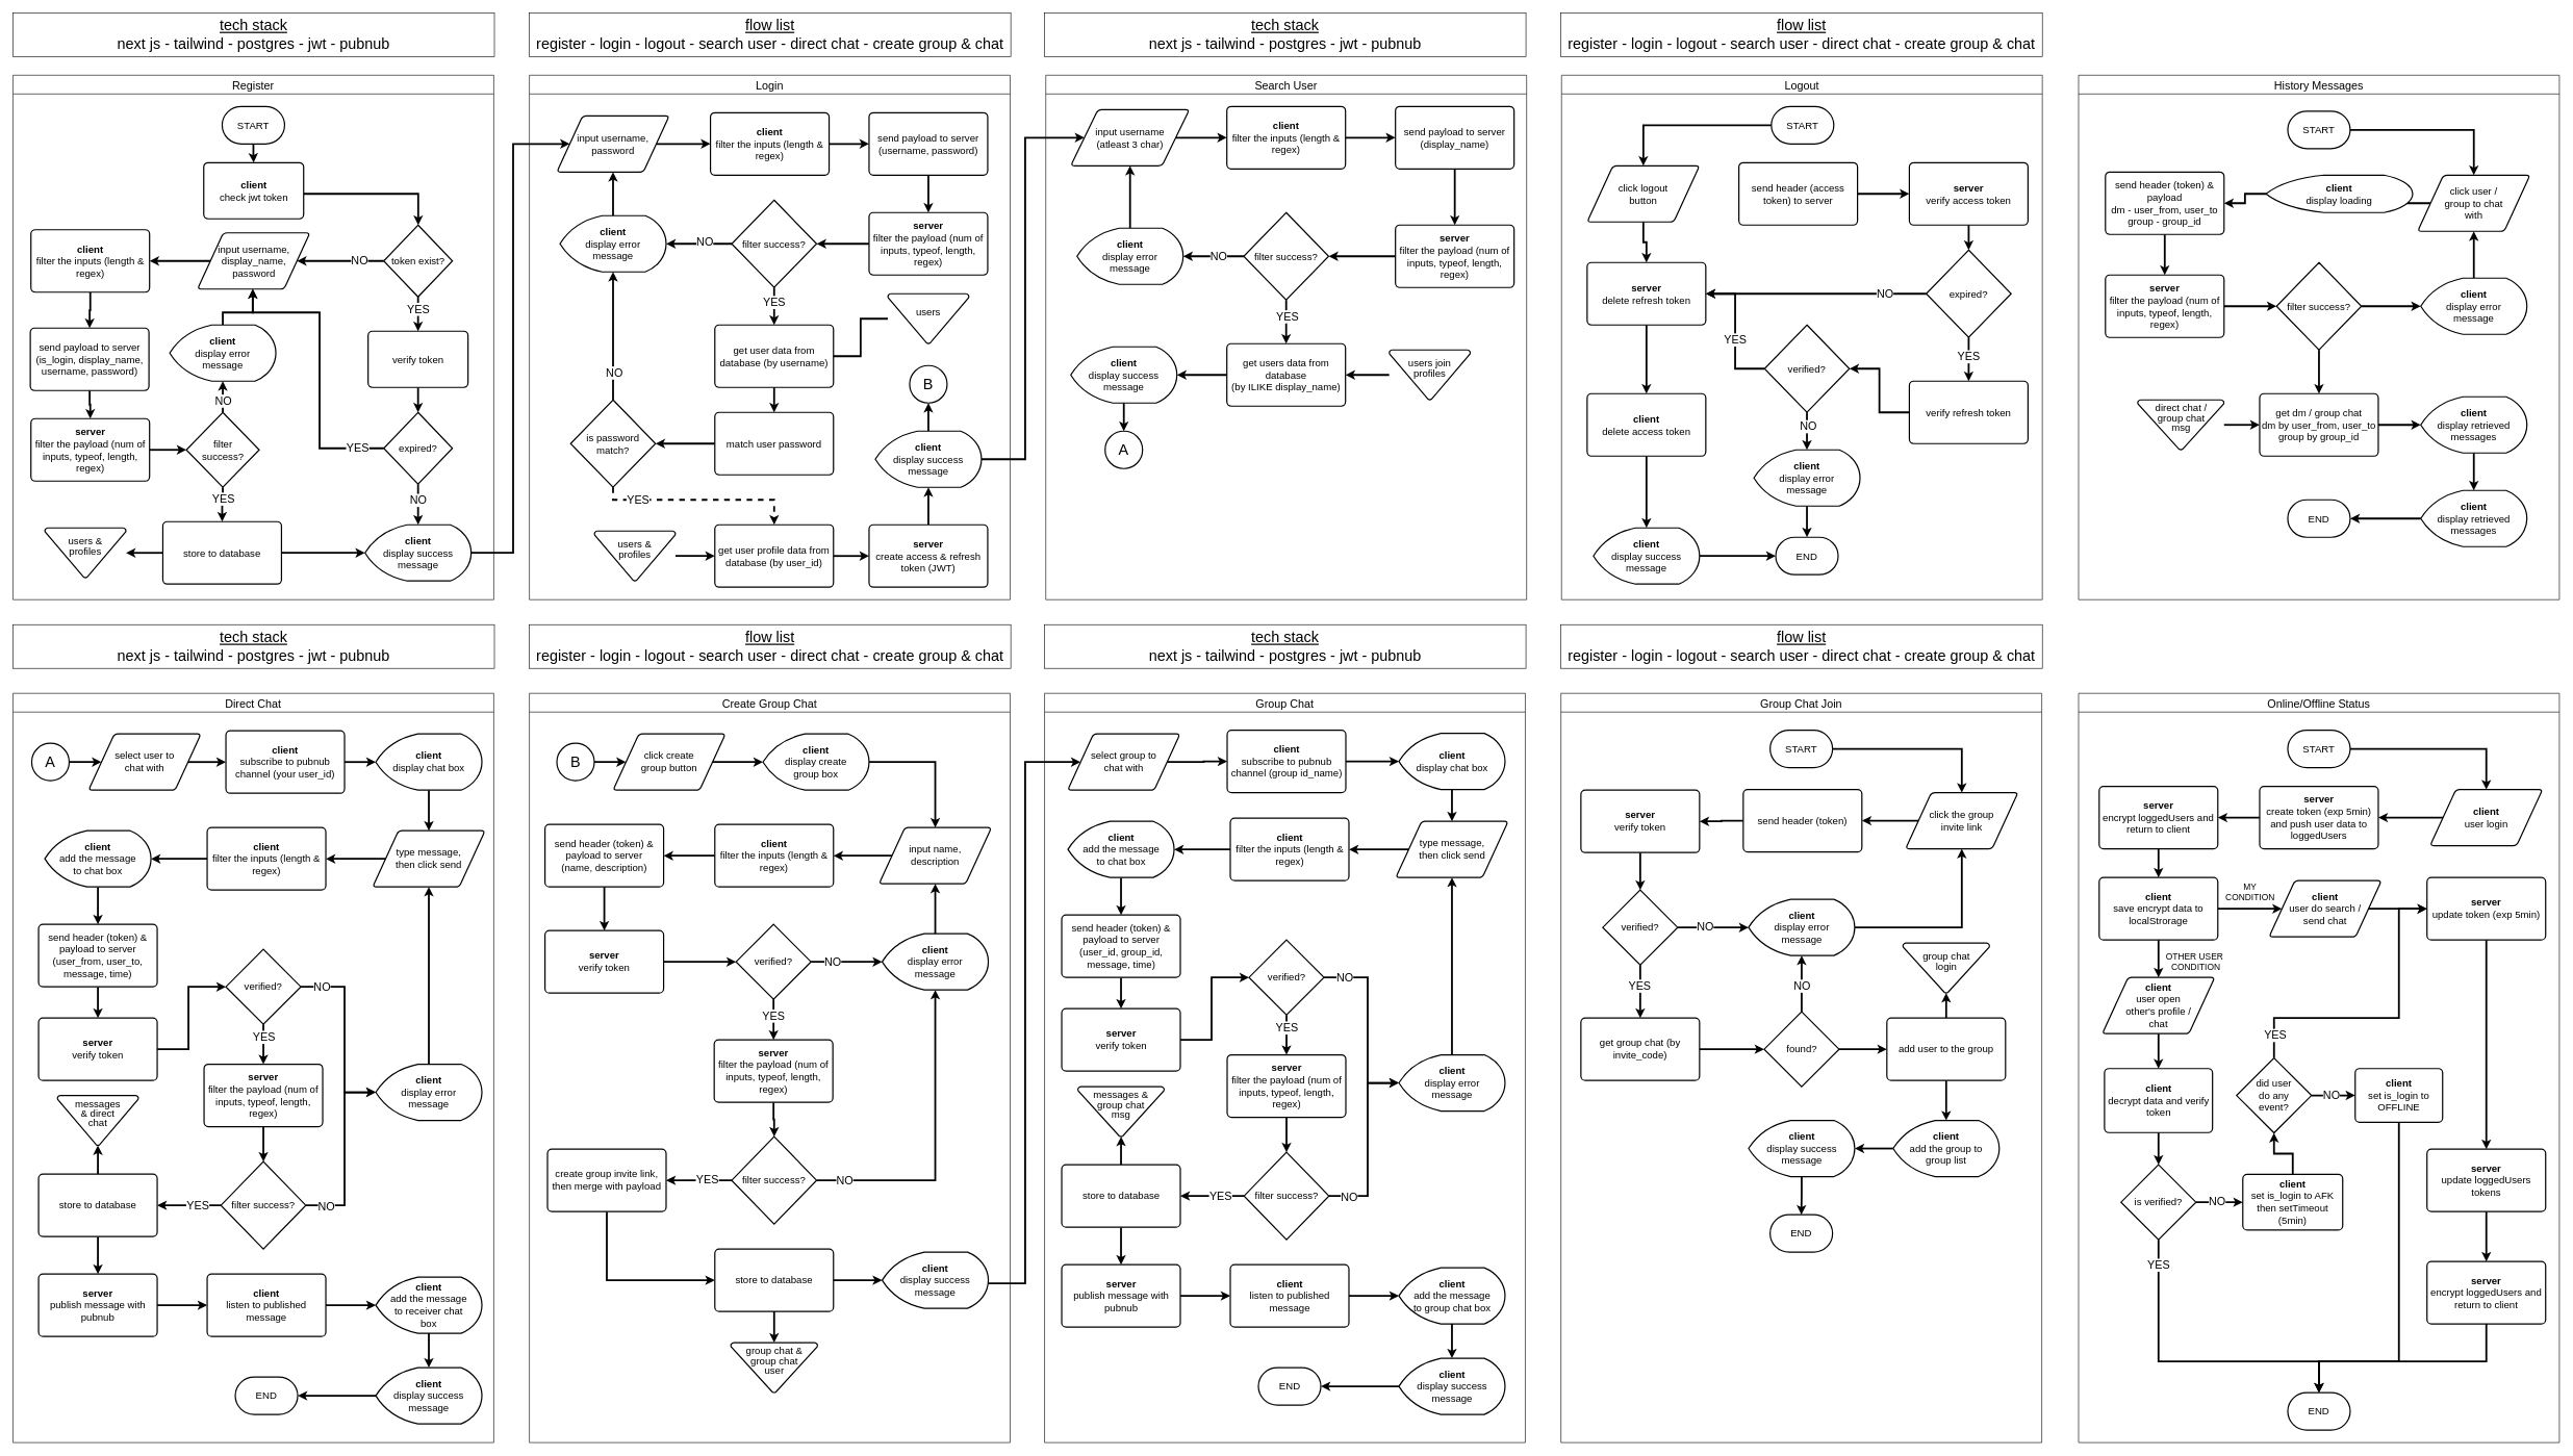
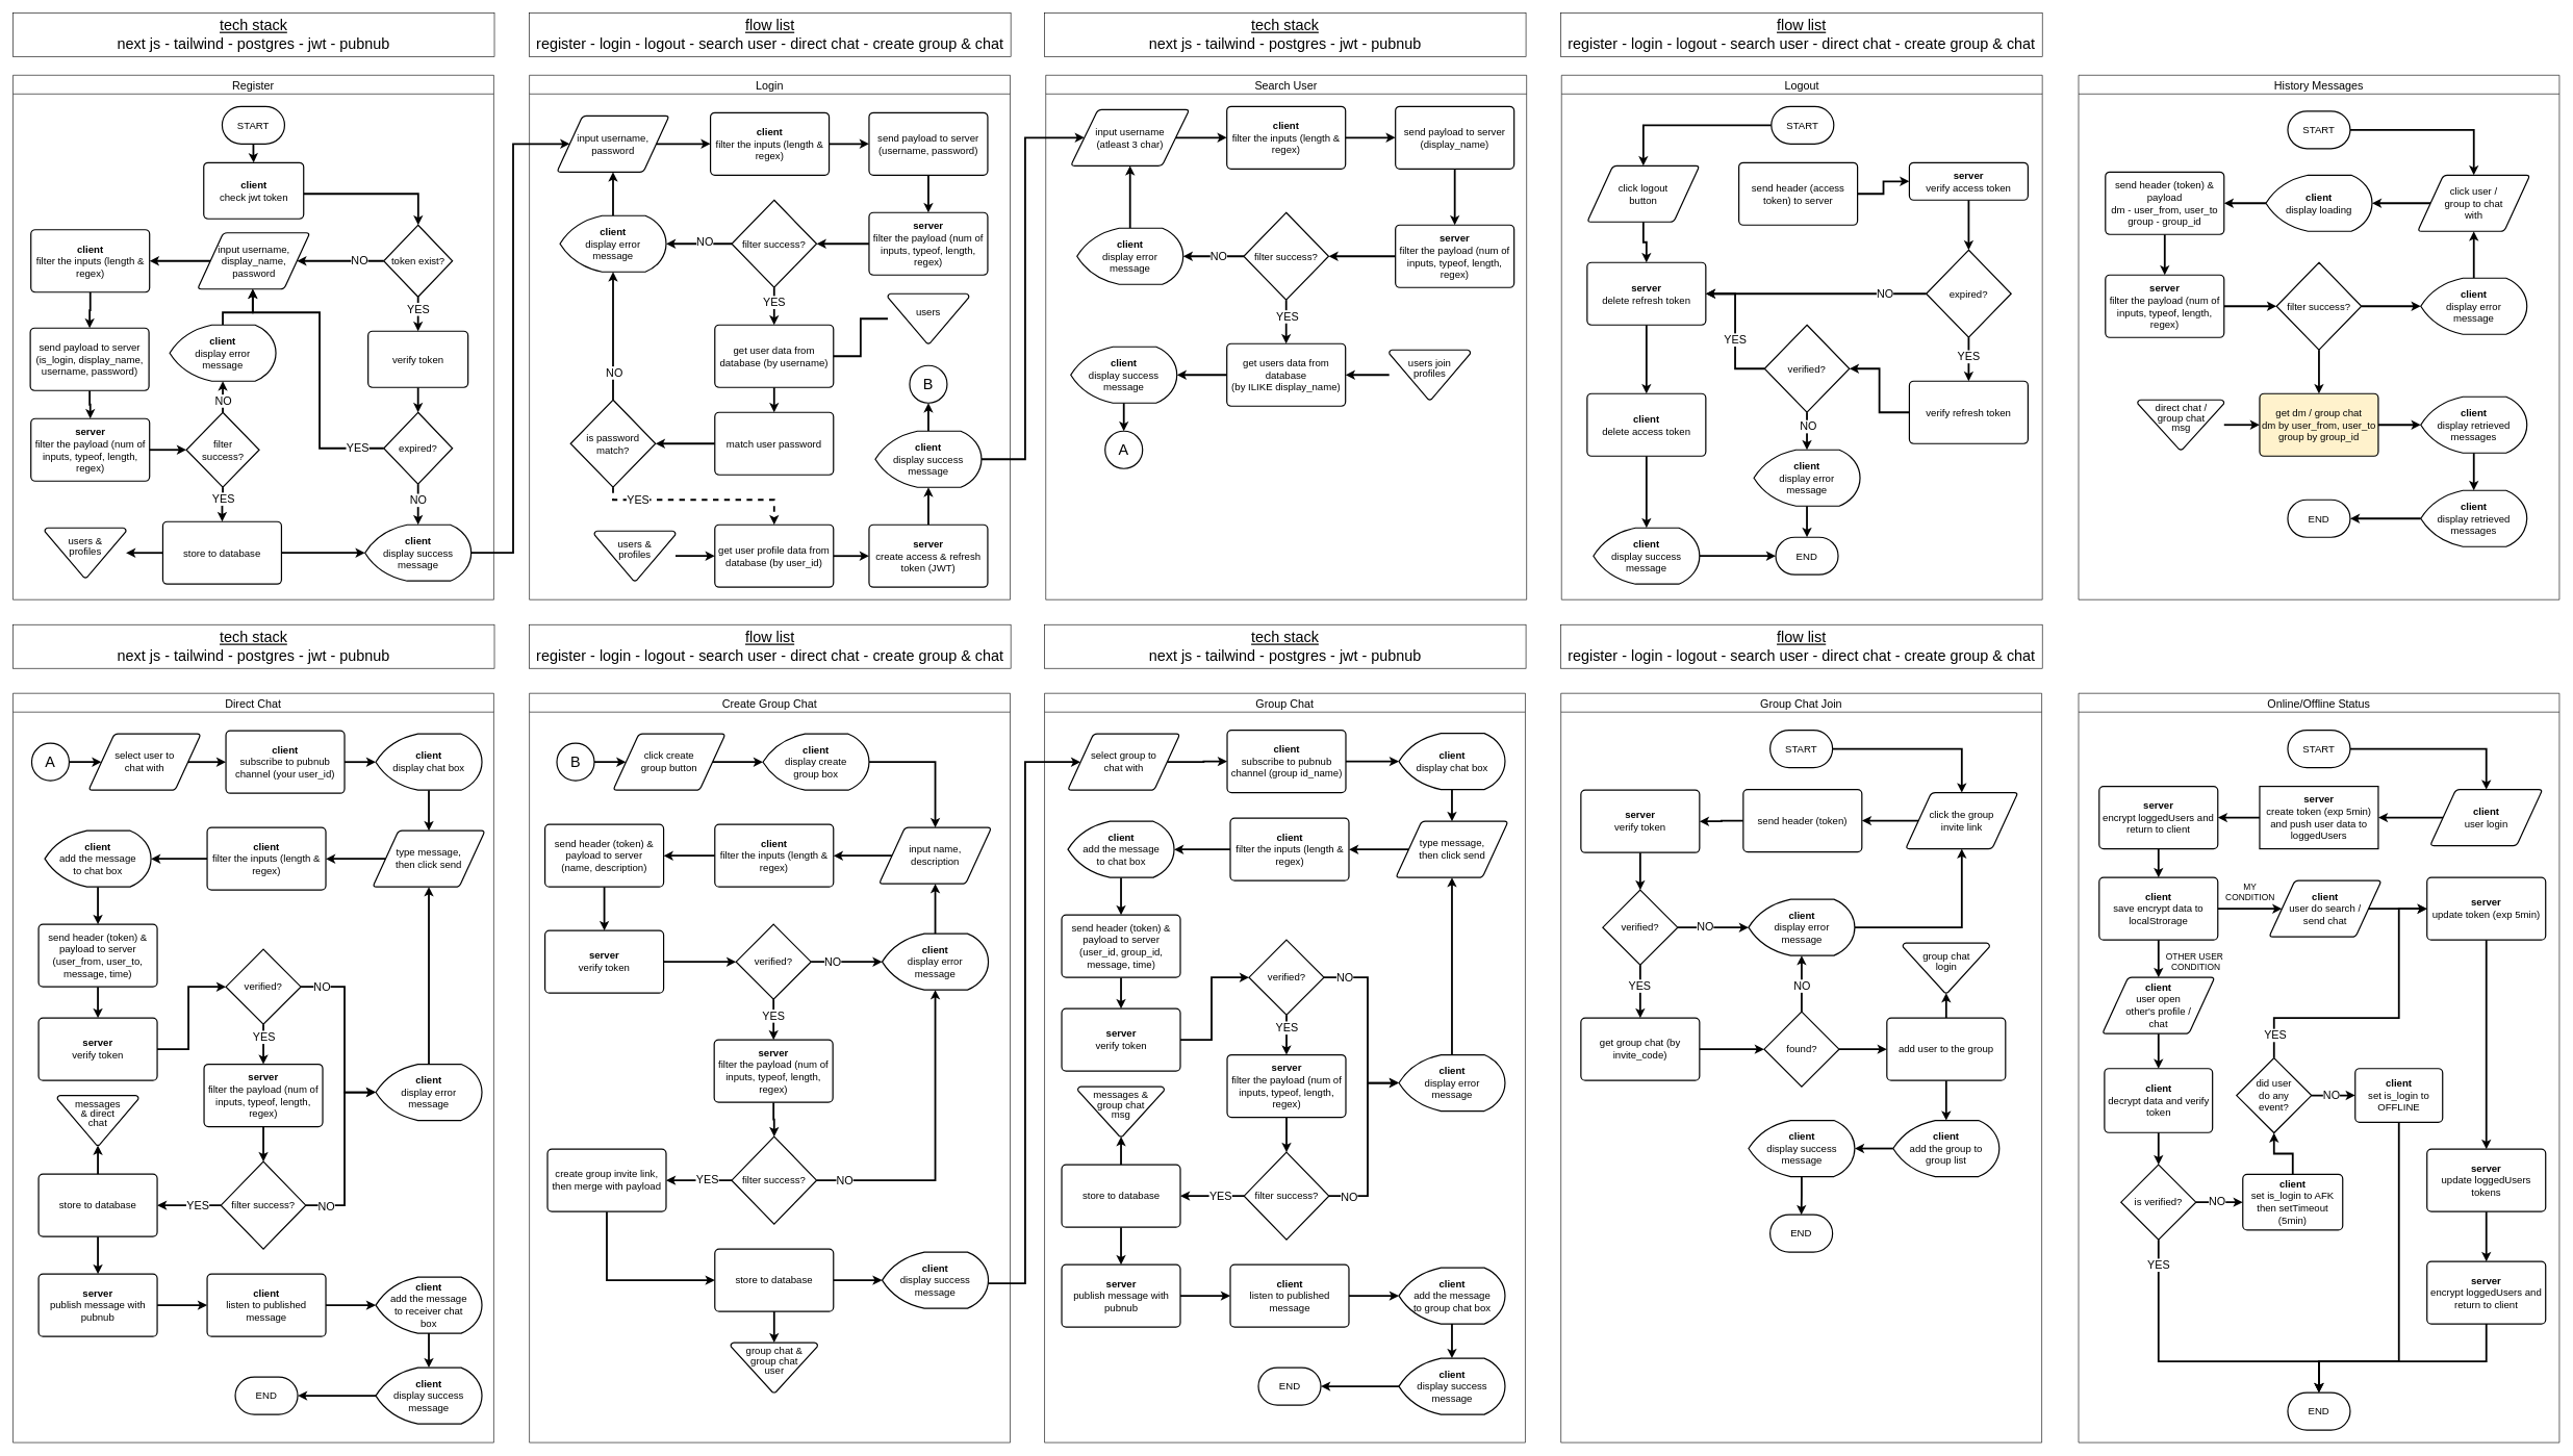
- <mxCell id="76" value="&lt;font size=&quot;3&quot;&gt;&lt;b&gt;server&lt;/b&gt;&lt;br&gt;verify access token&lt;br&gt;&lt;/font&gt;" style="rounded=1;whiteSpace=wrap;html=1;absoluteArcSize=1;arcSize=14;strokeWidth=2;labelBorderColor=none;" parent="1" vertex="1"><mxGeometry x="3057" y="260" width="190" height="100" as="geometry" /></mxCell>
+ <mxCell id="76" value="&lt;font size=&quot;3&quot;&gt;&lt;b&gt;server&lt;/b&gt;&lt;br&gt;verify access token&lt;br&gt;&lt;/font&gt;" style="rounded=1;whiteSpace=wrap;html=1;absoluteArcSize=1;arcSize=14;strokeWidth=2;labelBorderColor=none;" parent="1" vertex="1"><mxGeometry x="3057" y="260" width="190" height="60" as="geometry" /></mxCell>
- <mxCell id="321" value="&lt;font size=&quot;3&quot;&gt;&lt;b&gt;client&lt;/b&gt;&lt;br&gt;display loading&lt;br&gt;&lt;/font&gt;" style="strokeWidth=2;html=1;shape=mxgraph.flowchart.display;whiteSpace=wrap;labelBorderColor=none;spacing=22;" parent="1" vertex="1"><mxGeometry x="3628" y="280" width="235" height="60" as="geometry" /></mxCell>
+ <mxCell id="321" value="&lt;font size=&quot;3&quot;&gt;&lt;b&gt;client&lt;/b&gt;&lt;br&gt;display loading&lt;br&gt;&lt;/font&gt;" style="strokeWidth=2;html=1;shape=mxgraph.flowchart.display;whiteSpace=wrap;labelBorderColor=none;spacing=22;" parent="1" vertex="1"><mxGeometry x="3628" y="280" width="170" height="90" as="geometry" /></mxCell>
- <mxCell id="330" value="&lt;font size=&quot;3&quot;&gt;get dm / group chat&lt;br&gt;dm by user_from, user_to&lt;br&gt;group by group_id&lt;br&gt;&lt;/font&gt;" style="rounded=1;whiteSpace=wrap;html=1;absoluteArcSize=1;arcSize=14;strokeWidth=2;labelBorderColor=none;" parent="1" vertex="1"><mxGeometry x="3618" y="630" width="190" height="100" as="geometry" /></mxCell>
+ <mxCell id="330" value="&lt;font size=&quot;3&quot;&gt;get dm / group chat&lt;br&gt;dm by user_from, user_to&lt;br&gt;group by group_id&lt;br&gt;&lt;/font&gt;" style="rounded=1;whiteSpace=wrap;html=1;absoluteArcSize=1;arcSize=14;strokeWidth=2;labelBorderColor=none;fillColor=#fff2cc;" parent="1" vertex="1"><mxGeometry x="3618" y="630" width="190" height="100" as="geometry" /></mxCell>
- <mxCell id="348" value="&lt;font size=&quot;3&quot;&gt;&lt;b&gt;server&lt;/b&gt;&lt;br&gt;create token (exp 5min) and push user data to loggedUsers&lt;br&gt;&lt;/font&gt;" style="rounded=1;whiteSpace=wrap;html=1;absoluteArcSize=1;arcSize=14;strokeWidth=2;labelBorderColor=none;" parent="1" vertex="1"><mxGeometry x="3618" y="1259" width="190" height="100" as="geometry" /></mxCell>
+ <mxCell id="348" value="&lt;font size=&quot;3&quot;&gt;&lt;b&gt;server&lt;/b&gt;&lt;br&gt;create token (exp 5min) and push user data to loggedUsers&lt;br&gt;&lt;/font&gt;" style="whiteSpace=wrap;html=1;absoluteArcSize=1;arcSize=14;strokeWidth=2;labelBorderColor=none;rounded=0;" parent="1" vertex="1"><mxGeometry x="3618" y="1259" width="190" height="100" as="geometry" /></mxCell>
